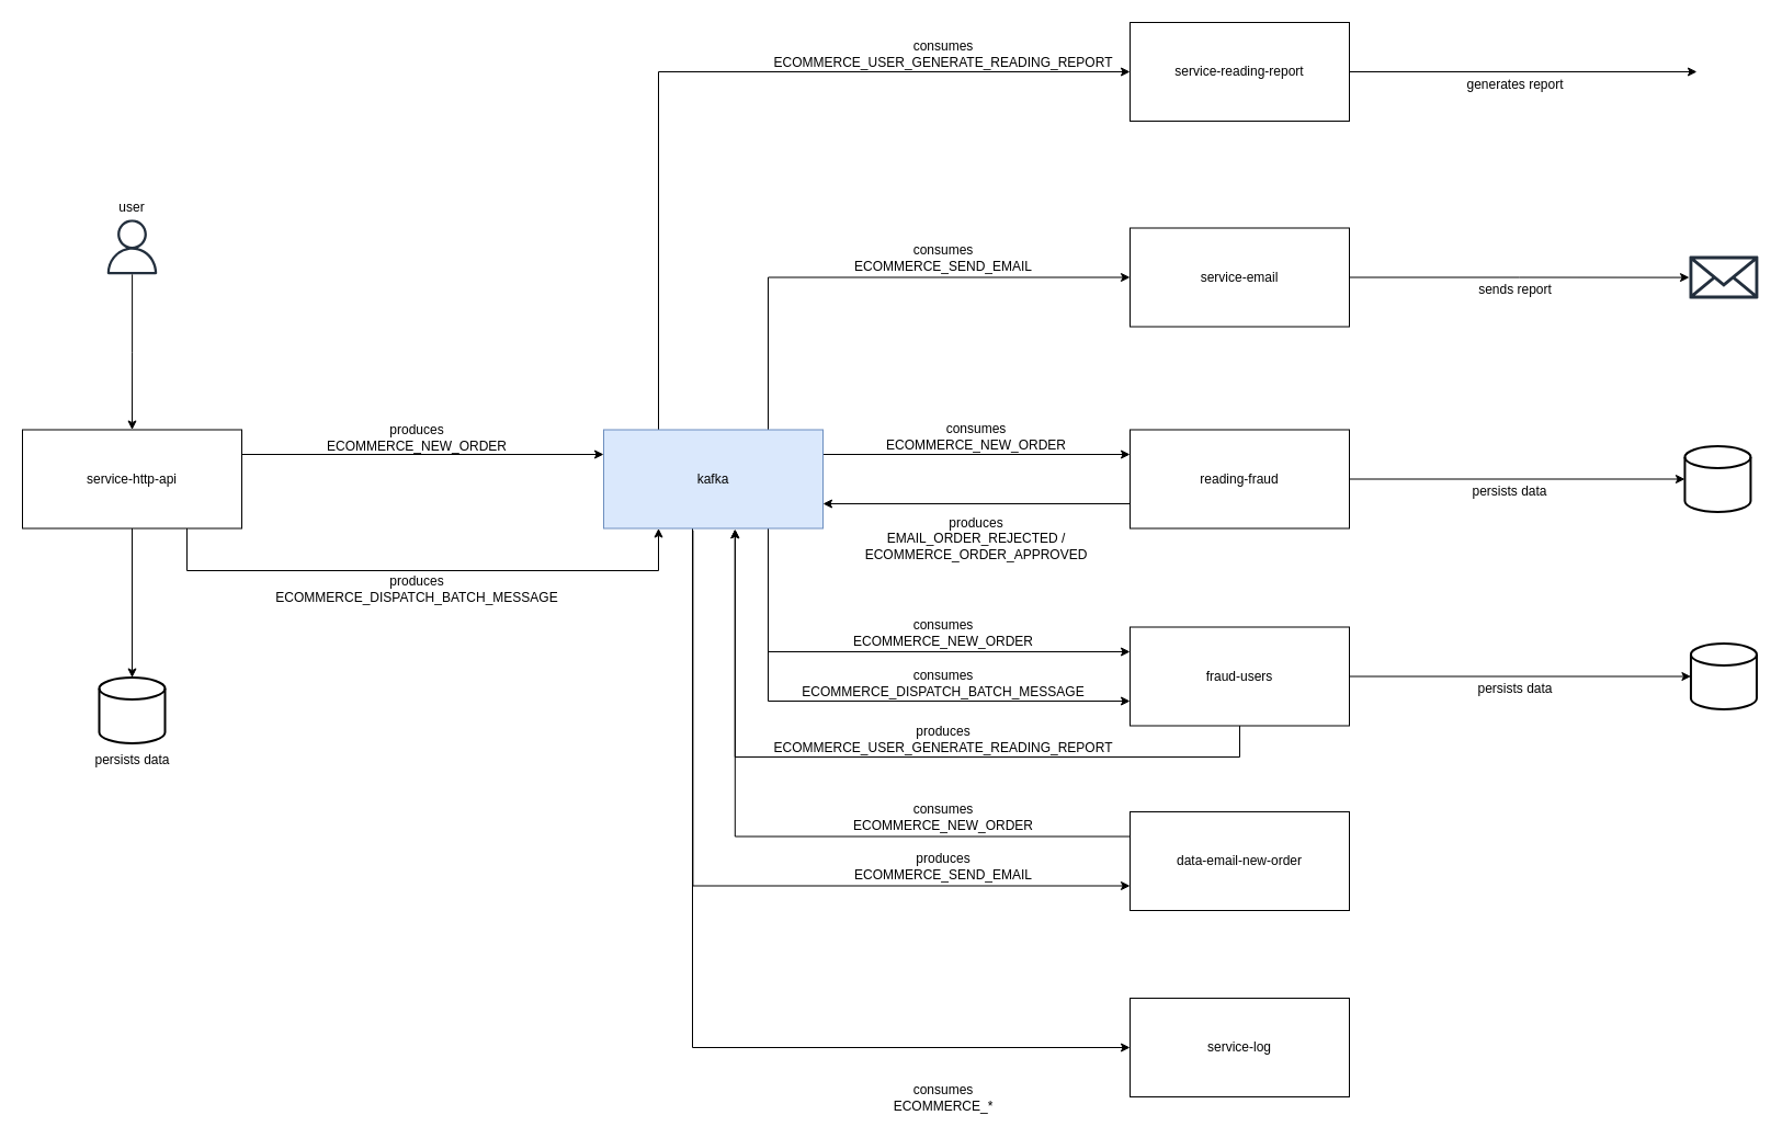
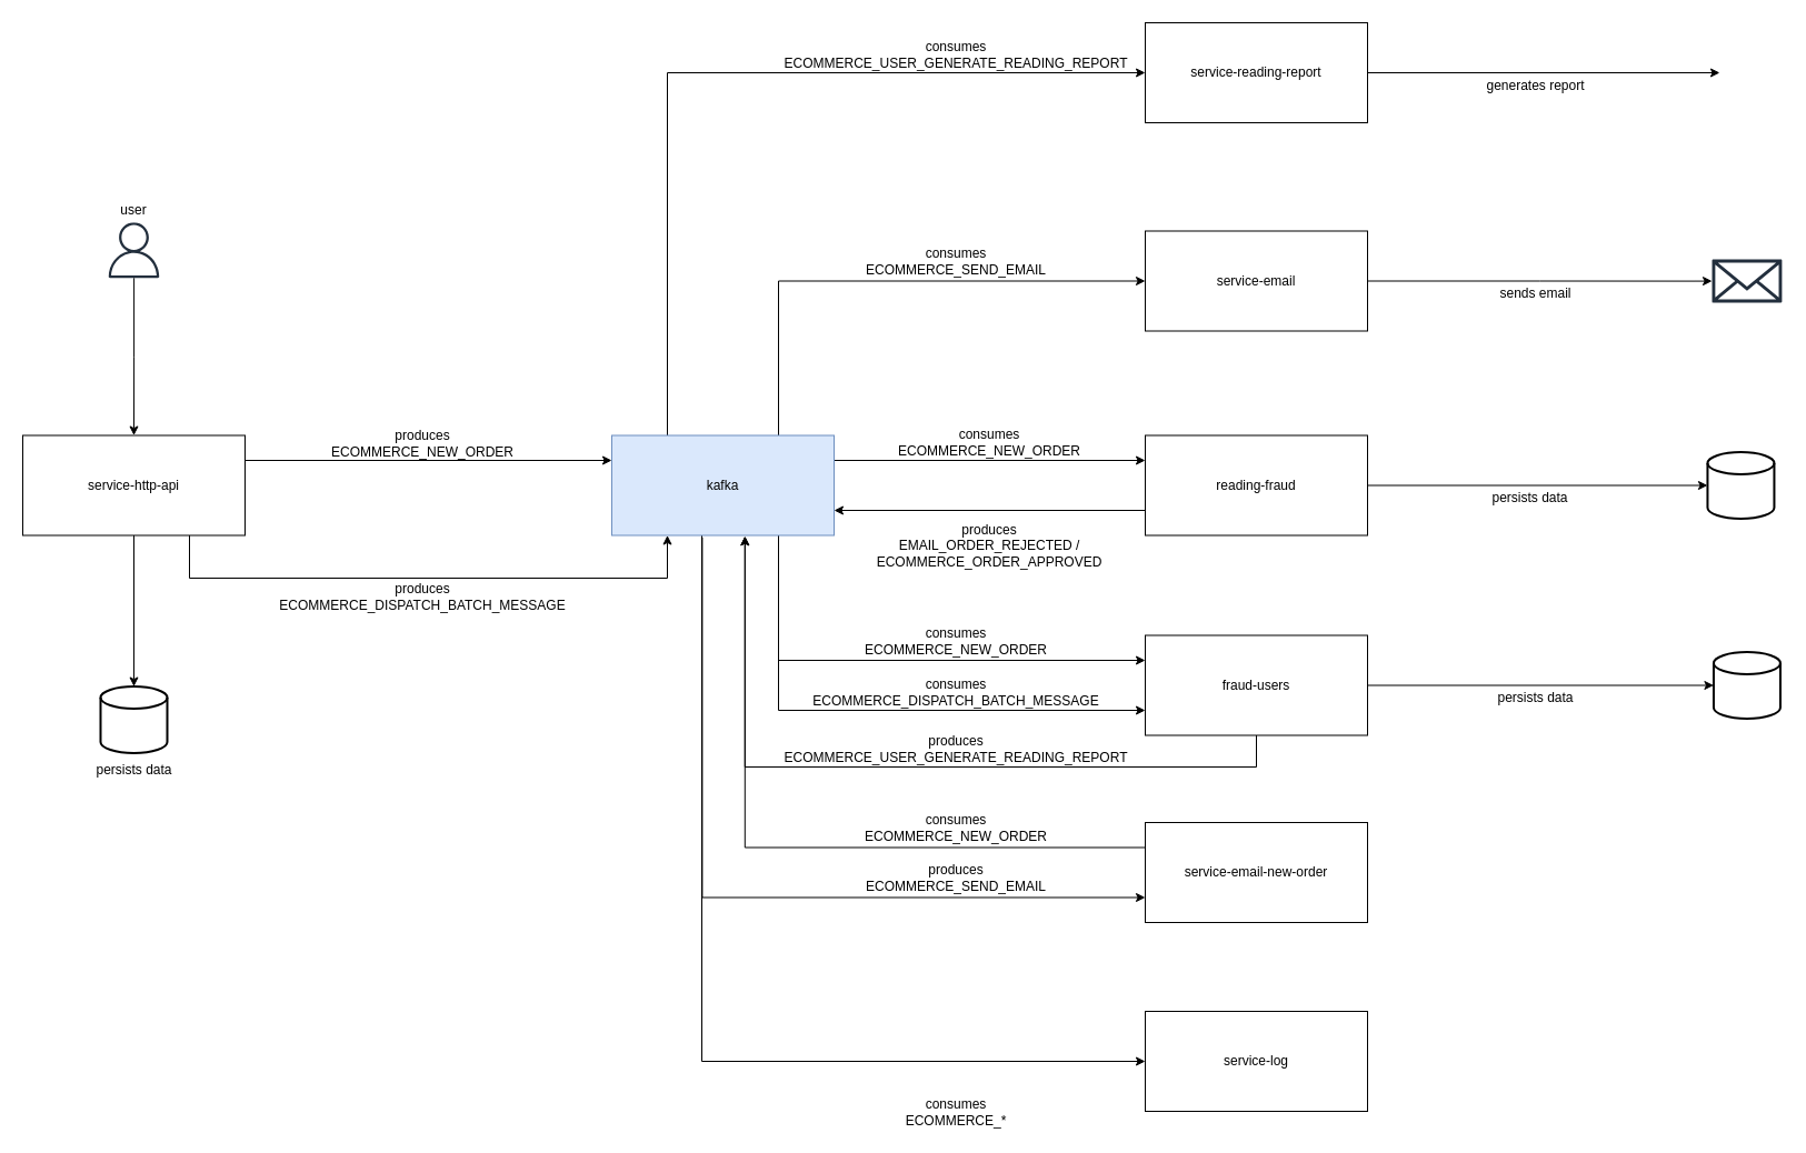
- <mxCell id="27" value="sends report" style="text;html=1;strokeColor=none;fillColor=default;align=center;verticalAlign=middle;whiteSpace=wrap;rounded=0;" vertex="1" parent="1"><mxGeometry x="1330" y="253.5" width="103" height="21.75" as="geometry" /></mxCell>
+ <mxCell id="27" value="sends email" style="text;html=1;strokeColor=none;fillColor=default;align=center;verticalAlign=middle;whiteSpace=wrap;rounded=0;" vertex="1" parent="1"><mxGeometry x="1330" y="253.5" width="103" height="21.75" as="geometry" /></mxCell>
- <mxCell id="46" value="data-email-new-order" style="rounded=0;whiteSpace=wrap;html=1;" vertex="1" parent="1"><mxGeometry x="1030" y="740" width="200" height="90" as="geometry" /></mxCell>
+ <mxCell id="46" value="service-email-new-order" style="rounded=0;whiteSpace=wrap;html=1;" vertex="1" parent="1"><mxGeometry x="1030" y="740" width="200" height="90" as="geometry" /></mxCell>
